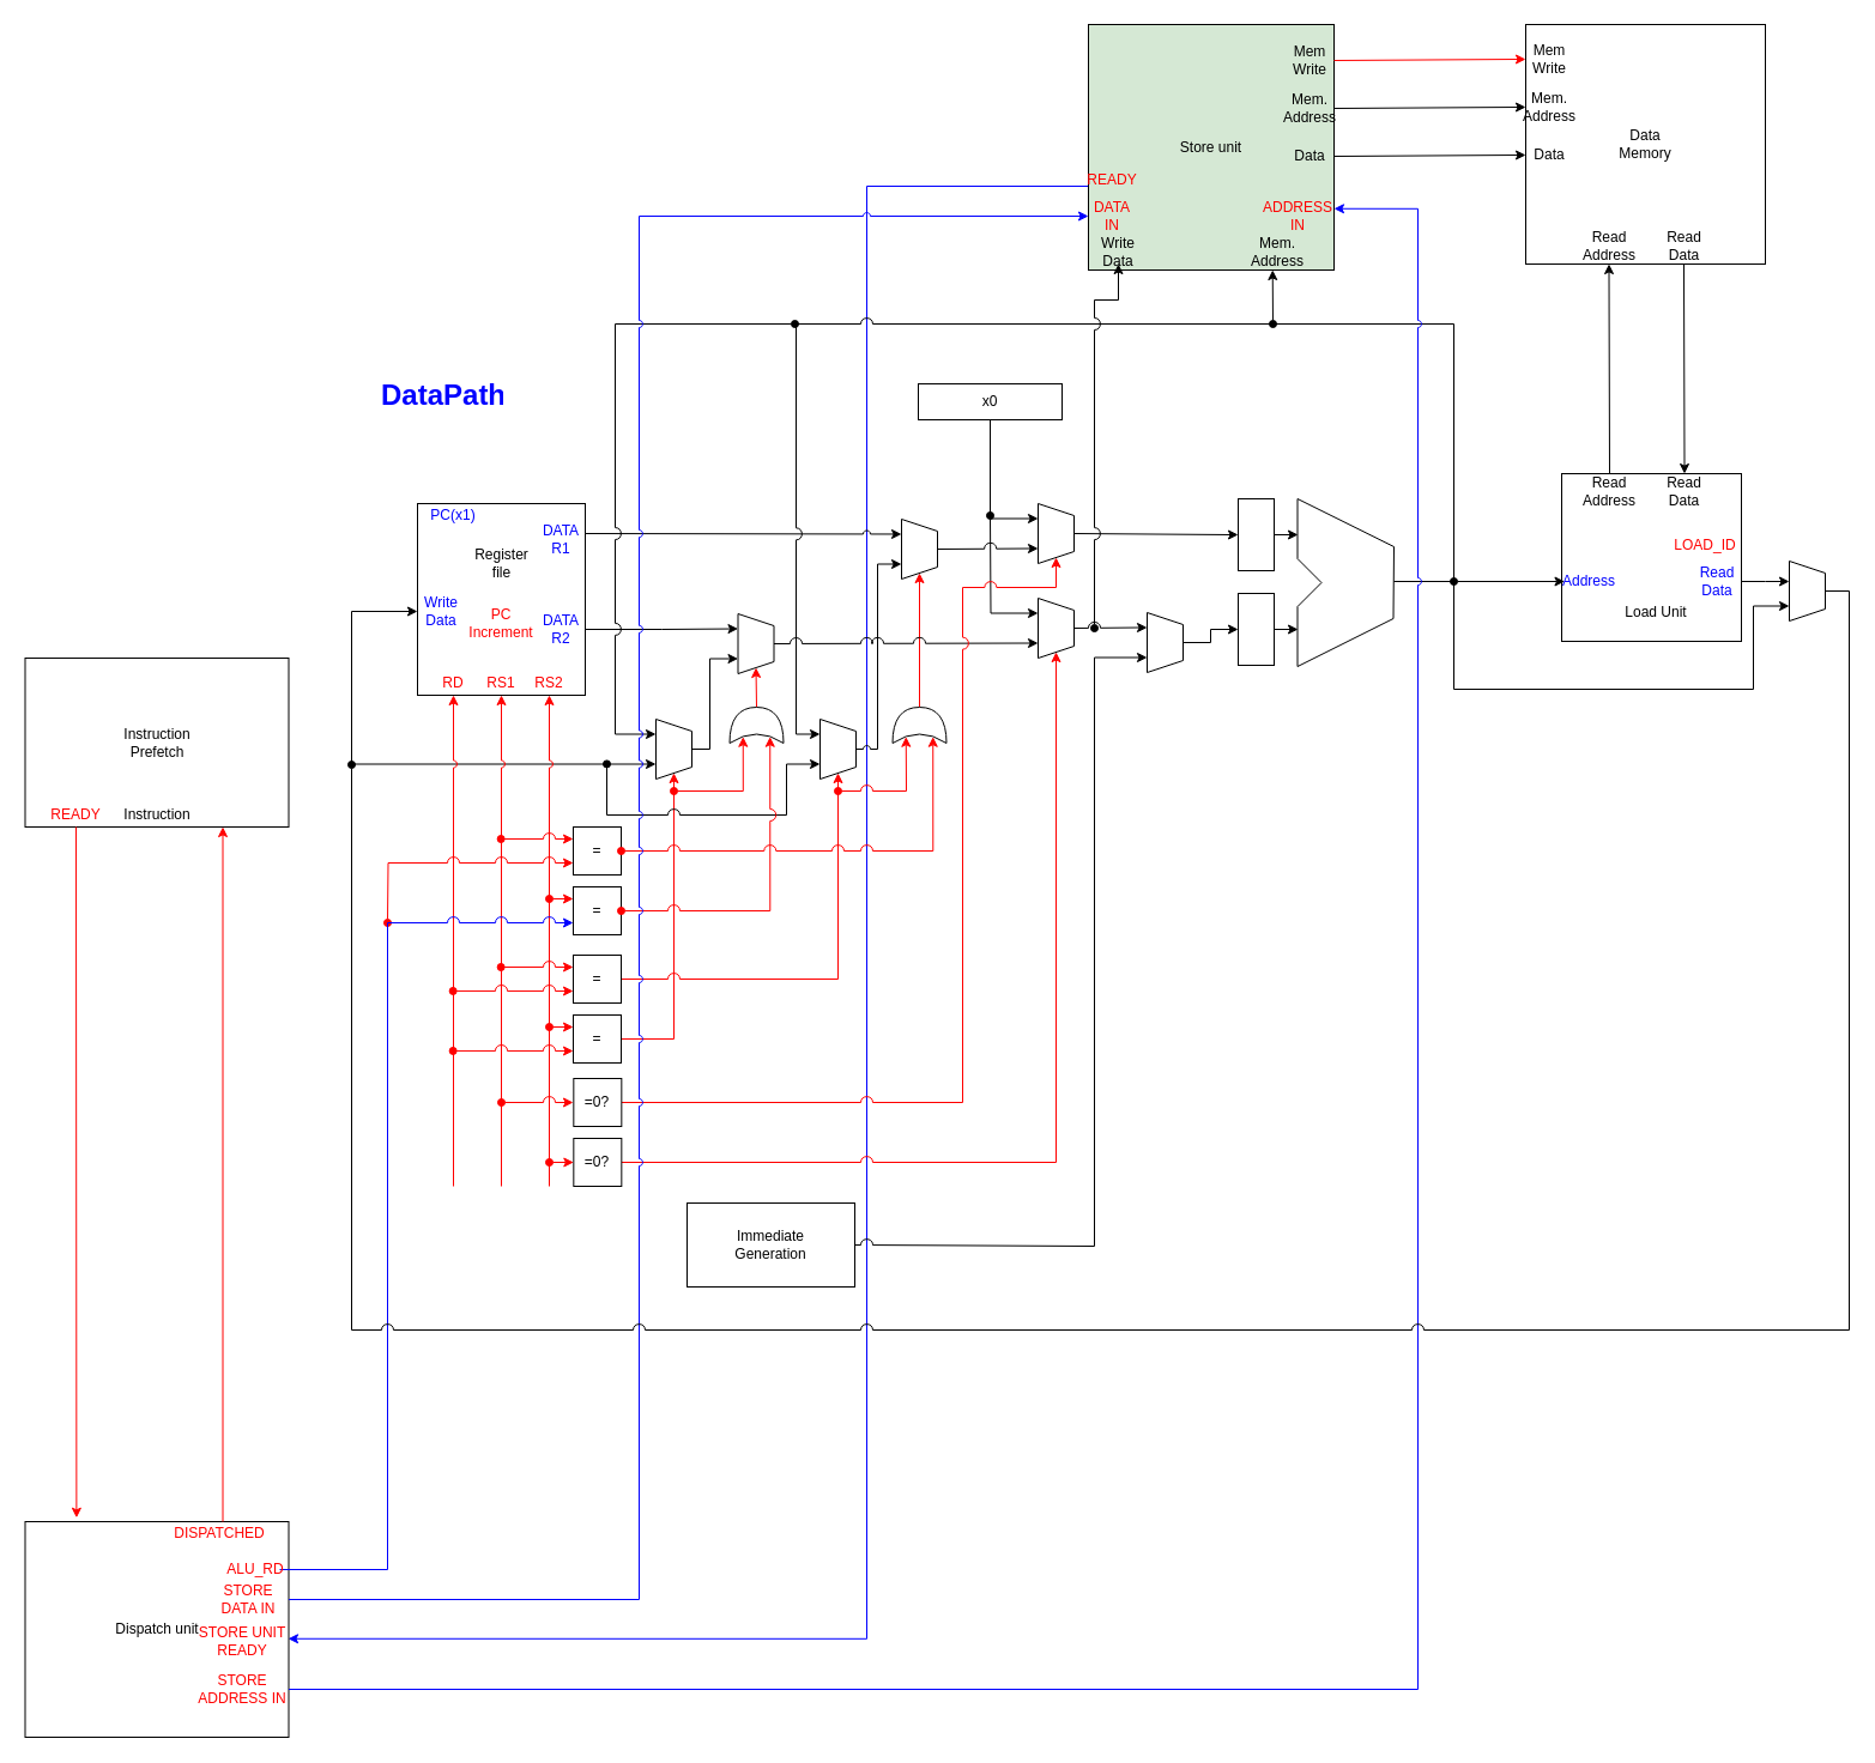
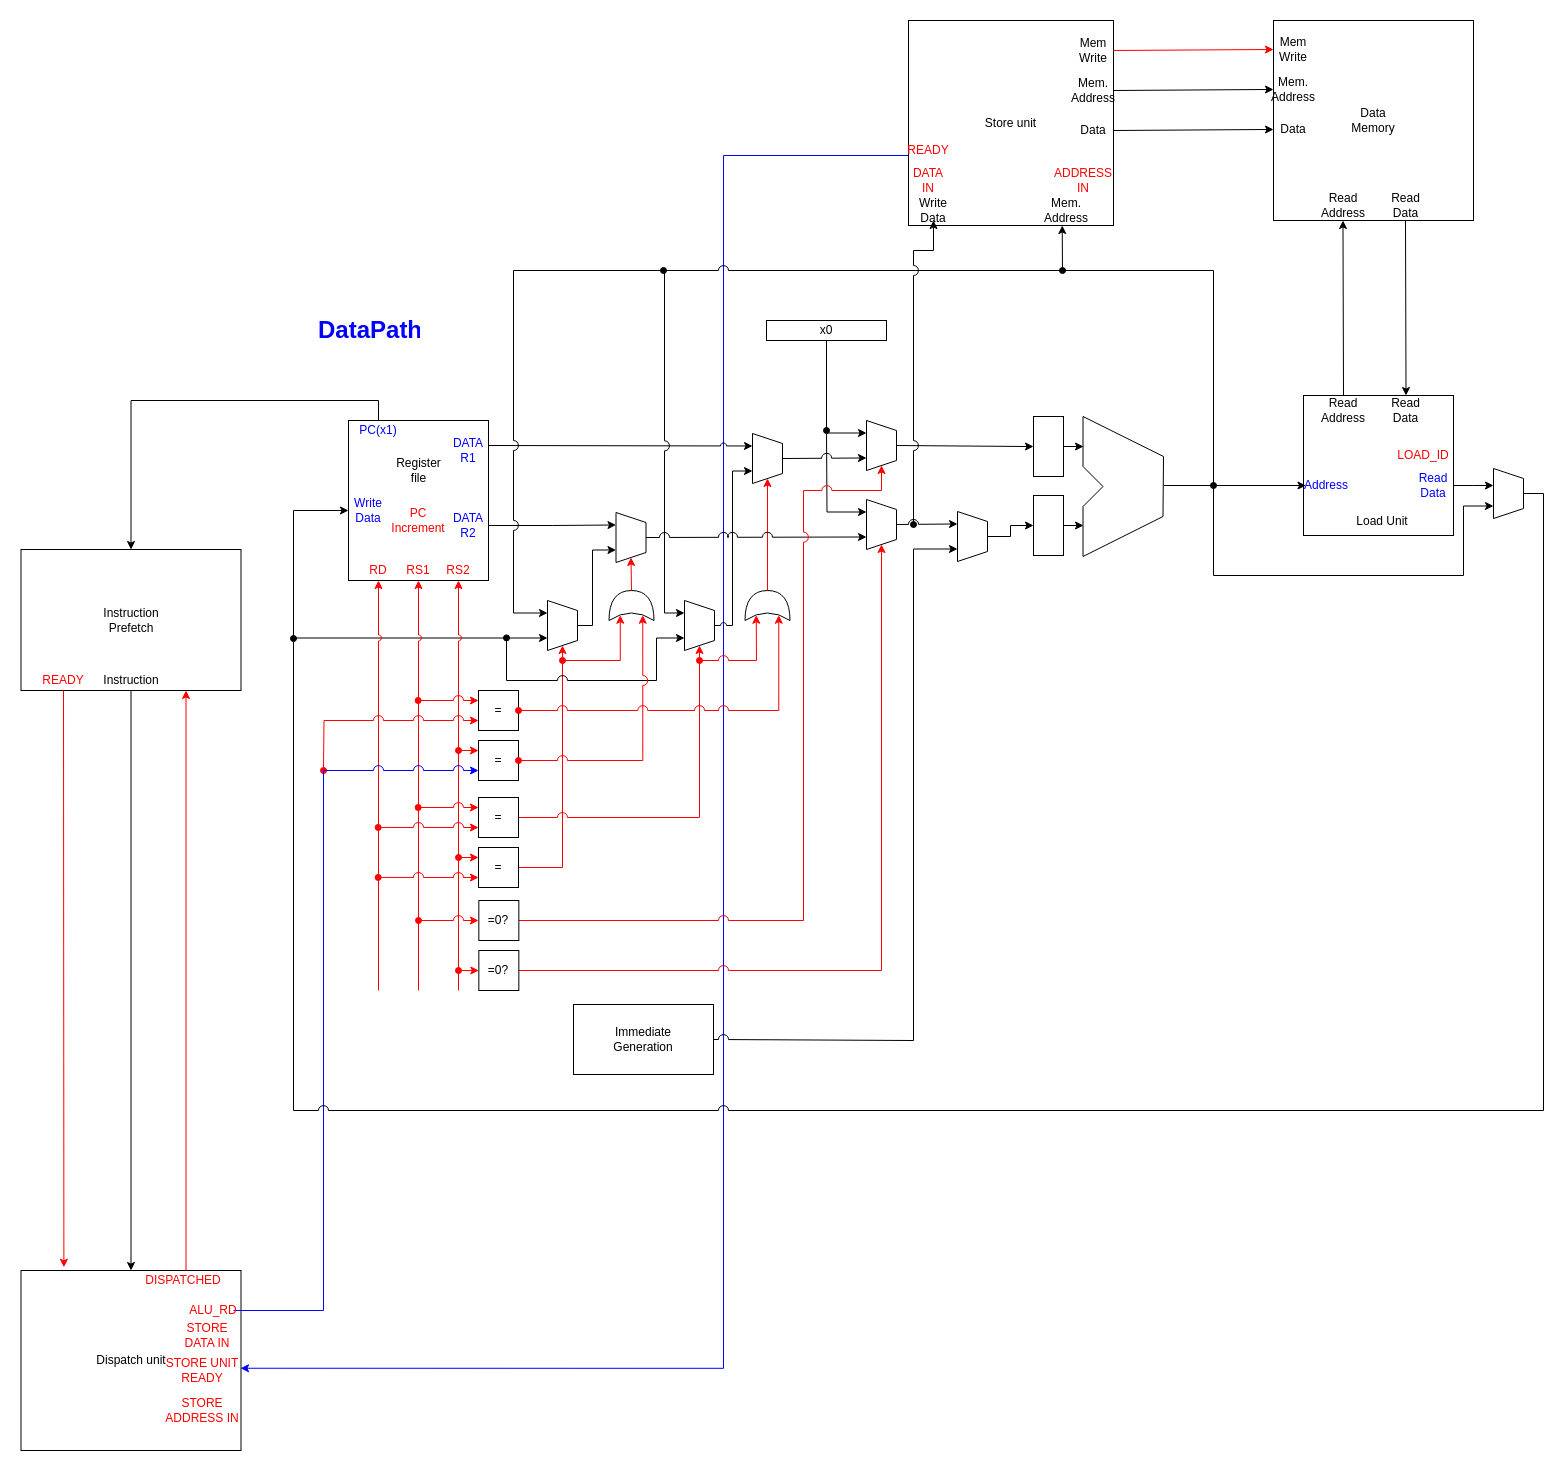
- <mxCell id="73" value="Store unit" style="whiteSpace=wrap;html=1;aspect=fixed;startSize=0;fillColor=#d5e8d4;" parent="1" vertex="1"><mxGeometry x="908" y="20" width="205" height="205" as="geometry" /></mxCell>
+ <mxCell id="73" value="Store unit" style="whiteSpace=wrap;html=1;aspect=fixed;startSize=0;" parent="1" vertex="1"><mxGeometry x="908" y="20" width="205" height="205" as="geometry" /></mxCell>
- <mxCell id="59" value="x0" style="rounded=0;whiteSpace=wrap;html=1;" parent="1" vertex="1"><mxGeometry x="766" y="320" width="120" height="30" as="geometry" /></mxCell>
+ <mxCell id="59" value="x0" style="rounded=0;whiteSpace=wrap;html=1;" parent="1" vertex="1"><mxGeometry x="766" y="320" width="120" height="20" as="geometry" /></mxCell>
+ <mxCell id="114" style="edgeStyle=orthogonalEdgeStyle;rounded=0;jumpStyle=arc;jumpSize=10;orthogonalLoop=1;jettySize=auto;html=1;exitX=0.5;exitY=0;exitDx=0;exitDy=0;entryX=0.5;entryY=0;entryDx=0;entryDy=0;startArrow=classic;startFill=1;endArrow=none;endFill=0;strokeColor=#000000;" parent="1" source="117" target="6" edge="1"><mxGeometry relative="1" as="geometry"><mxPoint x="130.5" y="496" as="sourcePoint" /></mxGeometry></mxCell>
- <mxCell id="83" value="Load Unit" style="text;html=1;strokeColor=none;fillColor=none;align=center;verticalAlign=middle;whiteSpace=wrap;rounded=0;" parent="1" vertex="1"><mxGeometry x="1343" y="501" width="77.5" height="20" as="geometry" /></mxCell>
+ <mxCell id="83" value="Load Unit" style="text;html=1;strokeColor=none;fillColor=none;align=center;verticalAlign=middle;whiteSpace=wrap;rounded=0;" parent="1" vertex="1"><mxGeometry x="1343" y="511" width="77.5" height="20" as="geometry" /></mxCell>
- <mxCell id="77" style="edgeStyle=orthogonalEdgeStyle;rounded=0;orthogonalLoop=1;jettySize=auto;html=1;exitX=0;exitY=0.5;exitDx=0;exitDy=0;entryX=1;entryY=0.5;entryDx=0;entryDy=0;jumpStyle=arc;startArrow=classic;startFill=1;endArrow=none;endFill=0;strokeColor=#0000FF;" edge="1" parent="1" source="78" target="122"><mxGeometry relative="1" as="geometry"><Array as="points"><mxPoint x="533" y="180" /><mxPoint x="533" y="1335" /></Array></mxGeometry></mxCell>
+ <mxCell id="115" style="edgeStyle=orthogonalEdgeStyle;rounded=0;jumpStyle=arc;jumpSize=10;orthogonalLoop=1;jettySize=auto;html=1;exitX=0.5;exitY=0;exitDx=0;exitDy=0;entryX=0.5;entryY=1;entryDx=0;entryDy=0;startArrow=classic;startFill=1;endArrow=none;endFill=0;strokeColor=#000000;" parent="1" source="3" target="118" edge="1"><mxGeometry relative="1" as="geometry" /></mxCell>
- <mxCell id="72" style="edgeStyle=orthogonalEdgeStyle;rounded=0;jumpStyle=arc;orthogonalLoop=1;jettySize=auto;html=1;exitX=1;exitY=0.75;exitDx=0;exitDy=0;startArrow=classic;startFill=1;endArrow=none;endFill=0;strokeColor=#0000FF;entryX=1;entryY=0.5;entryDx=0;entryDy=0;" edge="1" parent="1" source="73" target="124"><mxGeometry relative="1" as="geometry"><mxPoint x="300" y="1440" as="targetPoint" /><Array as="points"><mxPoint x="1183" y="174" /><mxPoint x="1183" y="1410" /></Array></mxGeometry></mxCell>
